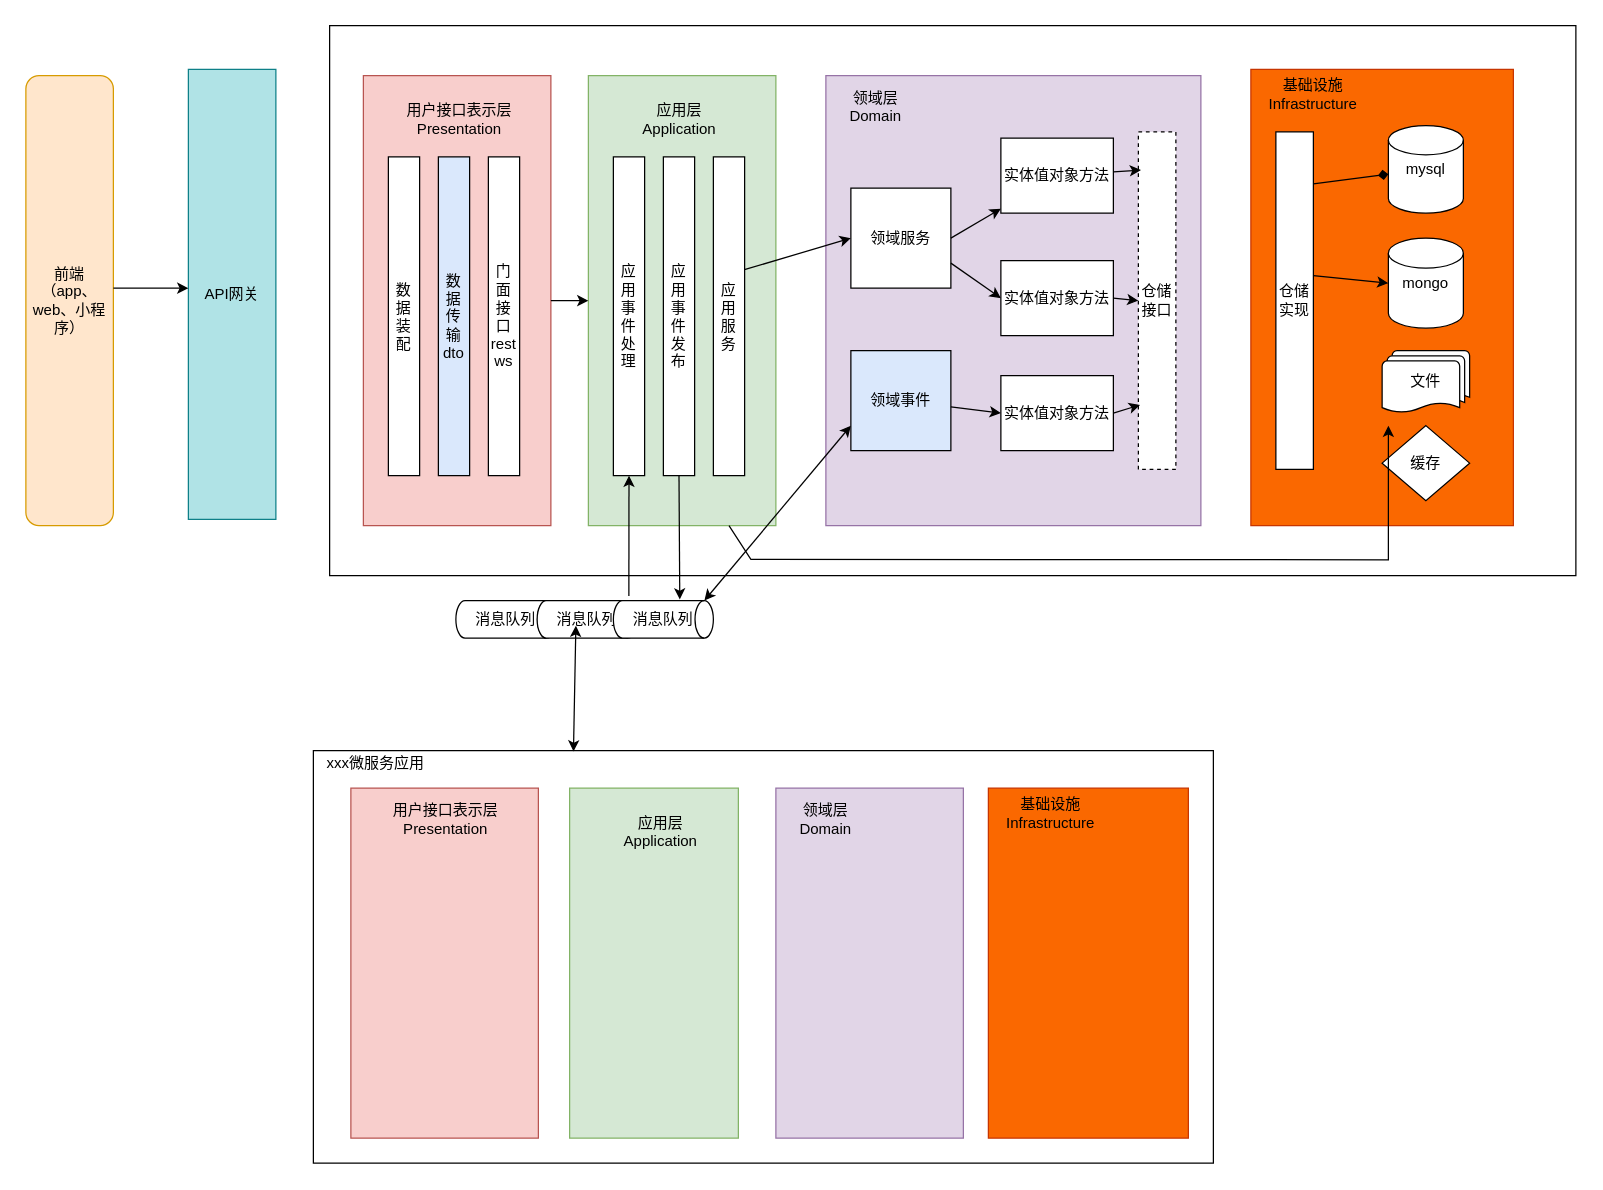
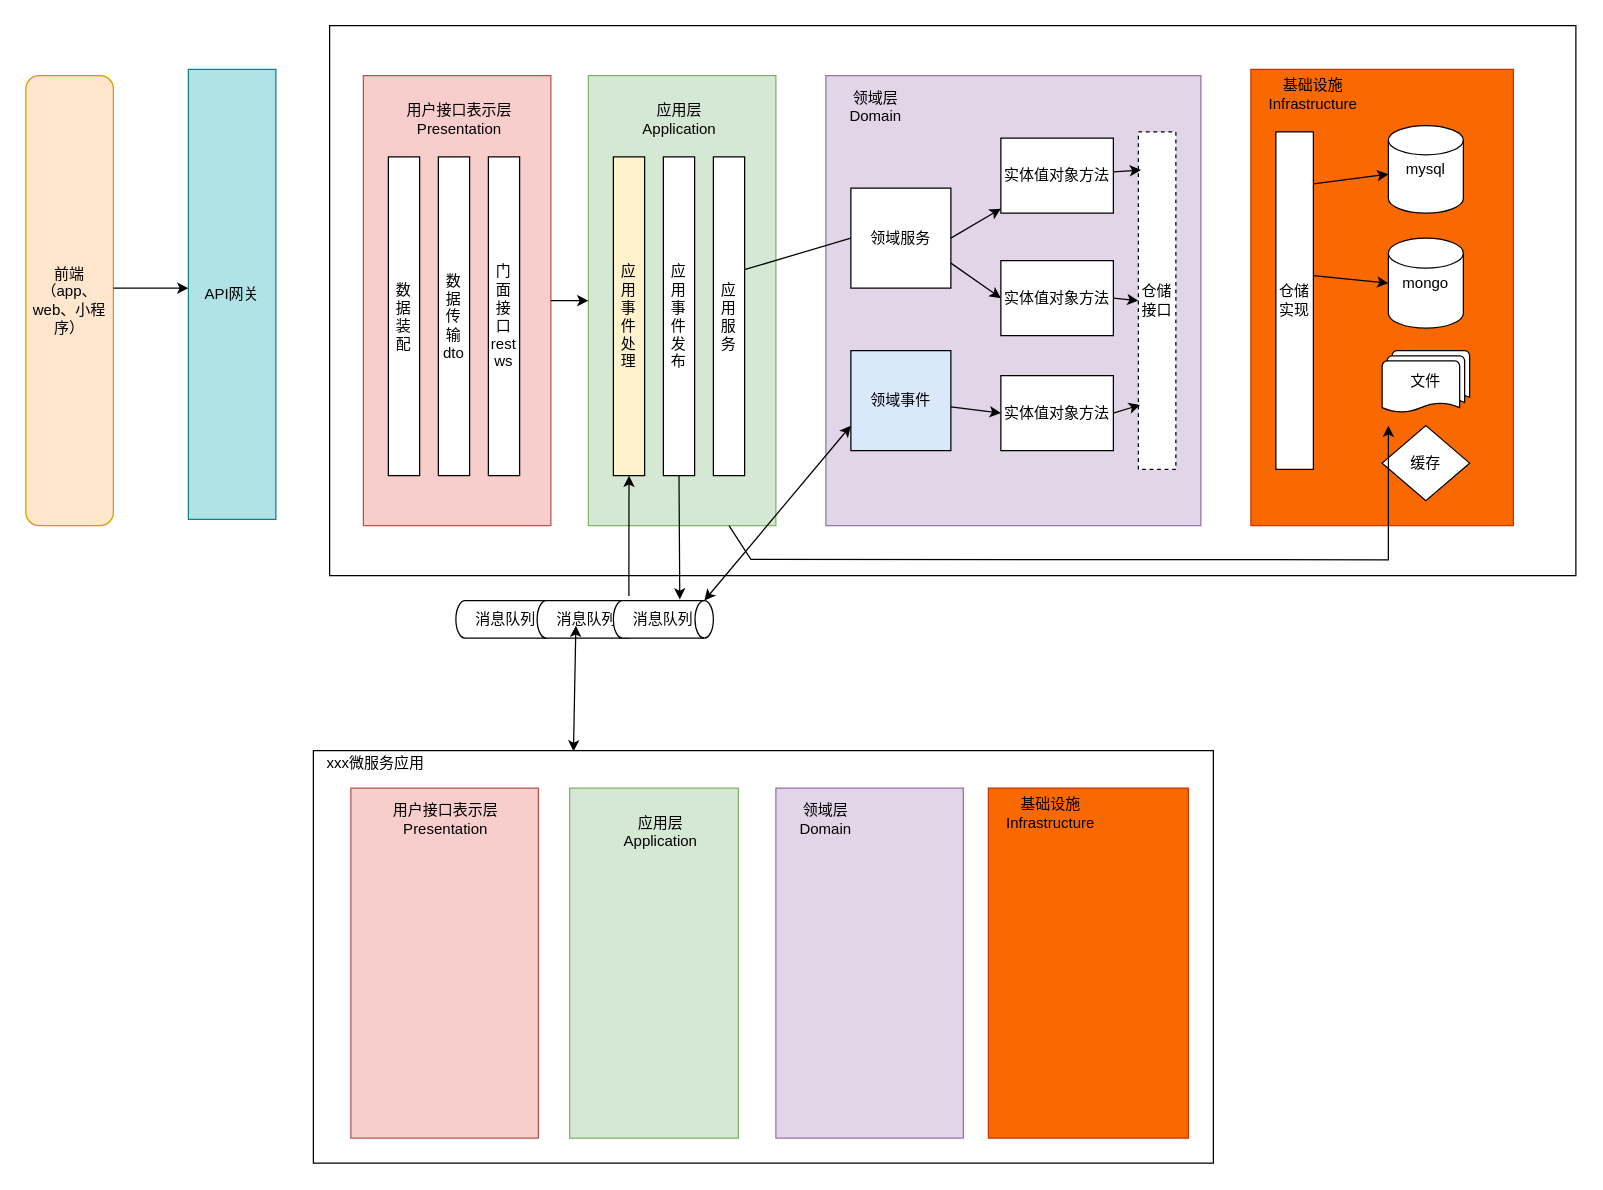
- <mxCell id="46" value="" style="endArrow=diamond;html=1;rounded=0;exitX=1;exitY=0.154;exitDx=0;exitDy=0;exitPerimeter=0;" edge="1" parent="1" source="24" target="25"><mxGeometry width="50" height="50" relative="1" as="geometry"><mxPoint x="870" y="330" as="sourcePoint" /><mxPoint x="920" y="280" as="targetPoint" /></mxGeometry></mxCell>
+ <mxCell id="46" value="" style="endArrow=classic;html=1;rounded=0;exitX=1;exitY=0.154;exitDx=0;exitDy=0;exitPerimeter=0;" edge="1" parent="1" source="24" target="25"><mxGeometry width="50" height="50" relative="1" as="geometry"><mxPoint x="870" y="330" as="sourcePoint" /><mxPoint x="920" y="280" as="targetPoint" /></mxGeometry></mxCell>
- <mxCell id="35" value="" style="endArrow=classic;html=1;rounded=0;entryX=0;entryY=0.5;entryDx=0;entryDy=0;exitX=0.993;exitY=0.354;exitDx=0;exitDy=0;exitPerimeter=0;" edge="1" parent="1" source="14" target="17"><mxGeometry width="50" height="50" relative="1" as="geometry"><mxPoint x="590" y="190" as="sourcePoint" /><mxPoint x="530" y="280" as="targetPoint" /></mxGeometry></mxCell>
+ <mxCell id="35" value="" style="endArrow=none;html=1;rounded=0;entryX=0;entryY=0.5;entryDx=0;entryDy=0;exitX=0.993;exitY=0.354;exitDx=0;exitDy=0;exitPerimeter=0;" edge="1" parent="1" source="14" target="17"><mxGeometry width="50" height="50" relative="1" as="geometry"><mxPoint x="590" y="190" as="sourcePoint" /><mxPoint x="530" y="280" as="targetPoint" /></mxGeometry></mxCell>
- <mxCell id="8" value="数据传输dto" style="rounded=0;whiteSpace=wrap;html=1;rotation=0;fillColor=#dae8fc;" vertex="1" parent="1"><mxGeometry x="350" y="125" width="25" height="255" as="geometry" /></mxCell>
+ <mxCell id="8" value="数据传输dto" style="rounded=0;whiteSpace=wrap;html=1;rotation=0;" vertex="1" parent="1"><mxGeometry x="350" y="125" width="25" height="255" as="geometry" /></mxCell>
- <mxCell id="12" value="应用事件处理" style="rounded=0;whiteSpace=wrap;html=1;rotation=0;" vertex="1" parent="1"><mxGeometry x="490" y="125" width="25" height="255" as="geometry" /></mxCell>
+ <mxCell id="12" value="应用事件处理" style="rounded=0;whiteSpace=wrap;html=1;rotation=0;fillColor=#fff2cc;" vertex="1" parent="1"><mxGeometry x="490" y="125" width="25" height="255" as="geometry" /></mxCell>
